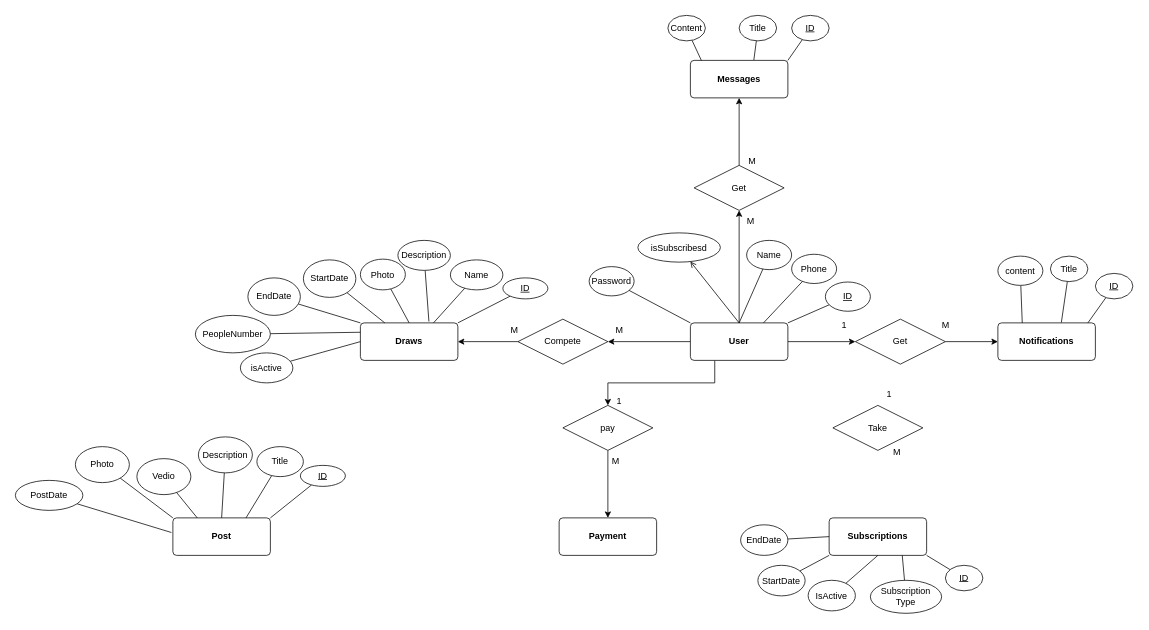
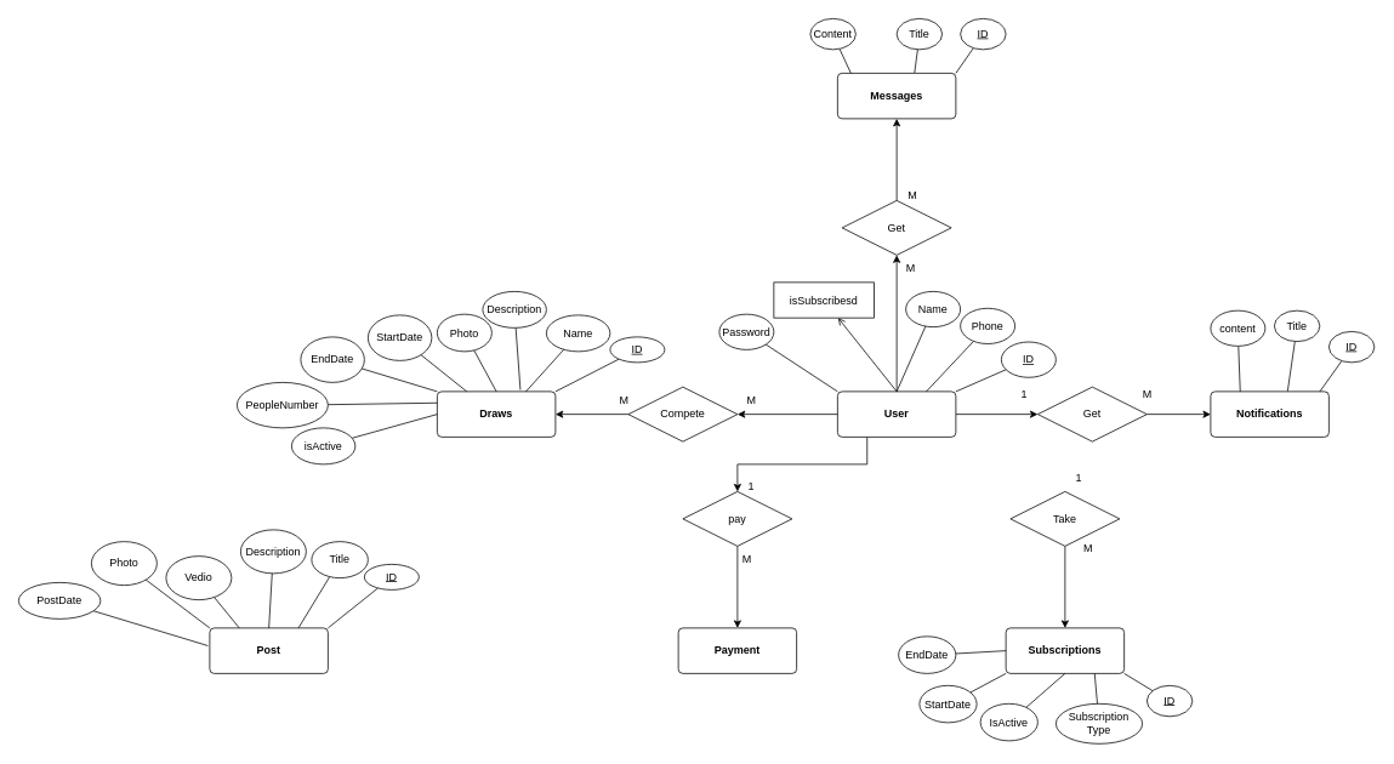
- <mxCell id="90" value="isSubscribesd" style="ellipse;whiteSpace=wrap;html=1;" vertex="1" parent="1"><mxGeometry x="850" y="310" width="110" height="39" as="geometry" /></mxCell>
+ <mxCell id="90" value="isSubscribesd" style="whiteSpace=wrap;html=1;rounded=0;" vertex="1" parent="1"><mxGeometry x="850" y="310" width="110" height="39" as="geometry" /></mxCell>
- <mxCell id="92" value="Password" style="ellipse;whiteSpace=wrap;html=1;" vertex="1" parent="1"><mxGeometry x="785" y="355" width="60" height="39" as="geometry" /></mxCell>
+ <mxCell id="92" value="Password" style="ellipse;whiteSpace=wrap;html=1;" vertex="1" parent="1"><mxGeometry x="790" y="345" width="60" height="39" as="geometry" /></mxCell>
+ <mxCell id="21" style="edgeStyle=orthogonalEdgeStyle;rounded=0;orthogonalLoop=1;jettySize=auto;html=1;exitX=0.5;exitY=1;exitDx=0;exitDy=0;" parent="1" source="22" target="10" edge="1"><mxGeometry relative="1" as="geometry" /></mxCell>
